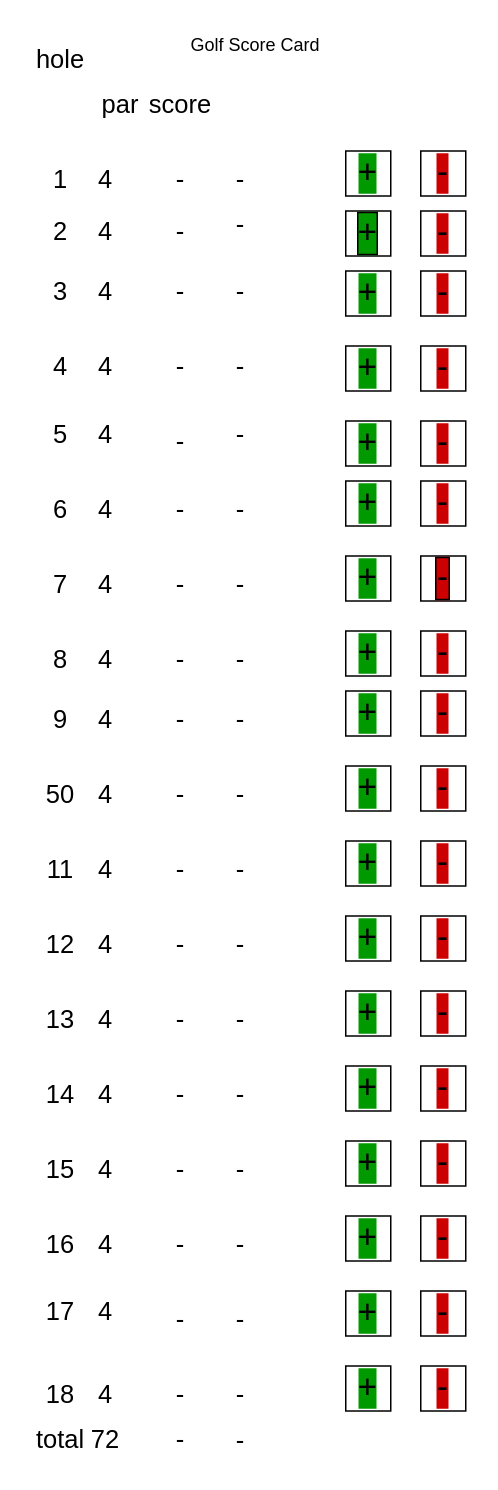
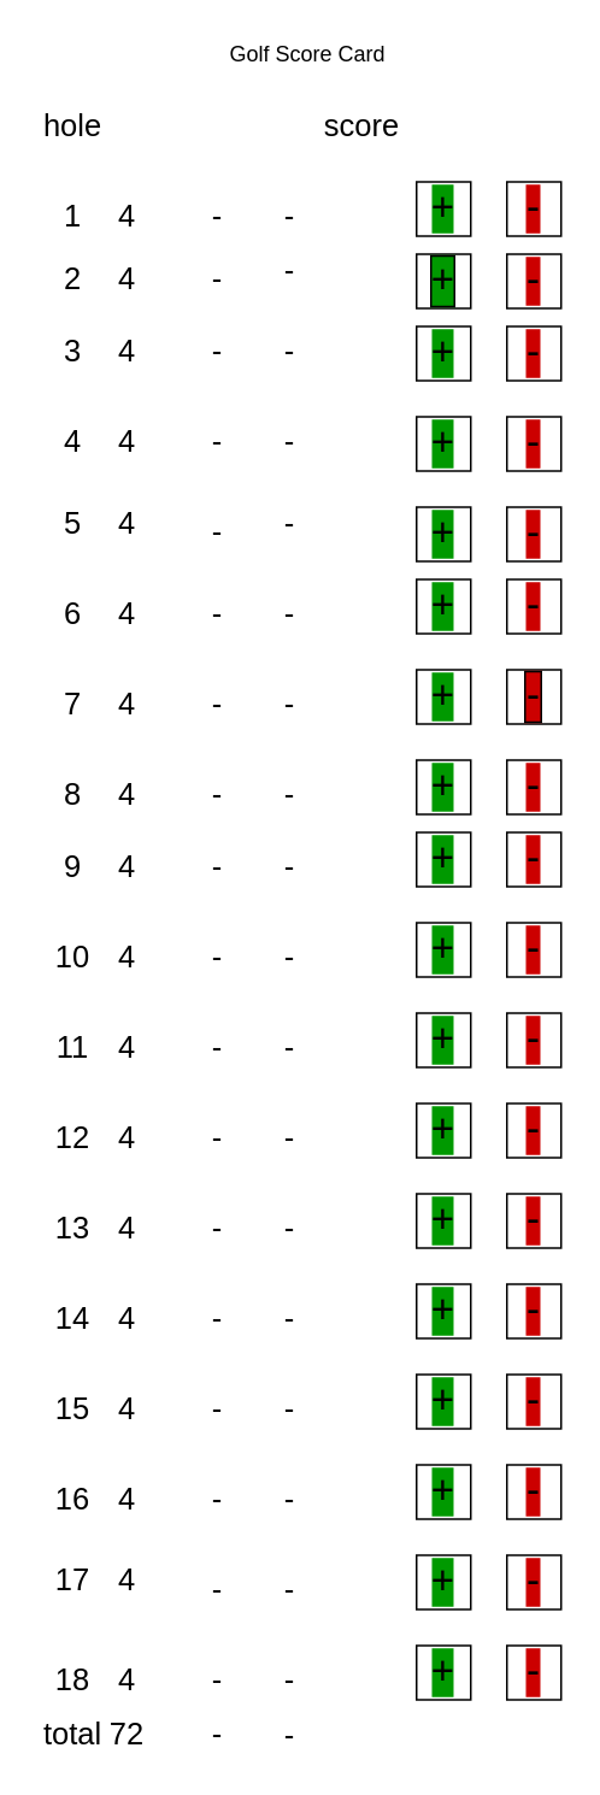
- <mxCell id="39" value="hole" style="text;html=1;strokeColor=none;fillColor=none;align=center;verticalAlign=middle;whiteSpace=wrap;rounded=0;fontSize=17;" vertex="1" parent="1"><mxGeometry x="20" y="30" width="40" height="20" as="geometry" /></mxCell>
+ <mxCell id="39" value="hole" style="text;html=1;strokeColor=none;fillColor=none;align=center;verticalAlign=middle;whiteSpace=wrap;rounded=0;fontSize=17;" vertex="1" parent="1"><mxGeometry x="20" y="60" width="40" height="20" as="geometry" /></mxCell>
- <mxCell id="40" value="par" style="text;html=1;strokeColor=none;fillColor=none;align=center;verticalAlign=middle;whiteSpace=wrap;rounded=0;fontSize=17;" vertex="1" parent="1"><mxGeometry x="60" y="60" width="40" height="20" as="geometry" /></mxCell>
- <mxCell id="41" value="score" style="text;html=1;strokeColor=none;fillColor=none;align=center;verticalAlign=middle;whiteSpace=wrap;rounded=0;fontSize=17;" vertex="1" parent="1"><mxGeometry x="100" y="60" width="40" height="20" as="geometry" /></mxCell>
+ <mxCell id="41" value="score" style="text;html=1;strokeColor=none;fillColor=none;align=center;verticalAlign=middle;whiteSpace=wrap;rounded=0;fontSize=17;" vertex="1" parent="1"><mxGeometry x="180" y="60" width="40" height="20" as="geometry" /></mxCell>
- <mxCell id="71" value="50" style="text;html=1;strokeColor=none;fillColor=none;align=center;verticalAlign=middle;whiteSpace=wrap;rounded=0;fontSize=17;" vertex="1" parent="1"><mxGeometry x="20" y="520" width="40" height="20" as="geometry" /></mxCell>
+ <mxCell id="71" value="10" style="text;html=1;strokeColor=none;fillColor=none;align=center;verticalAlign=middle;whiteSpace=wrap;rounded=0;fontSize=17;" vertex="1" parent="1"><mxGeometry x="20" y="520" width="40" height="20" as="geometry" /></mxCell>
